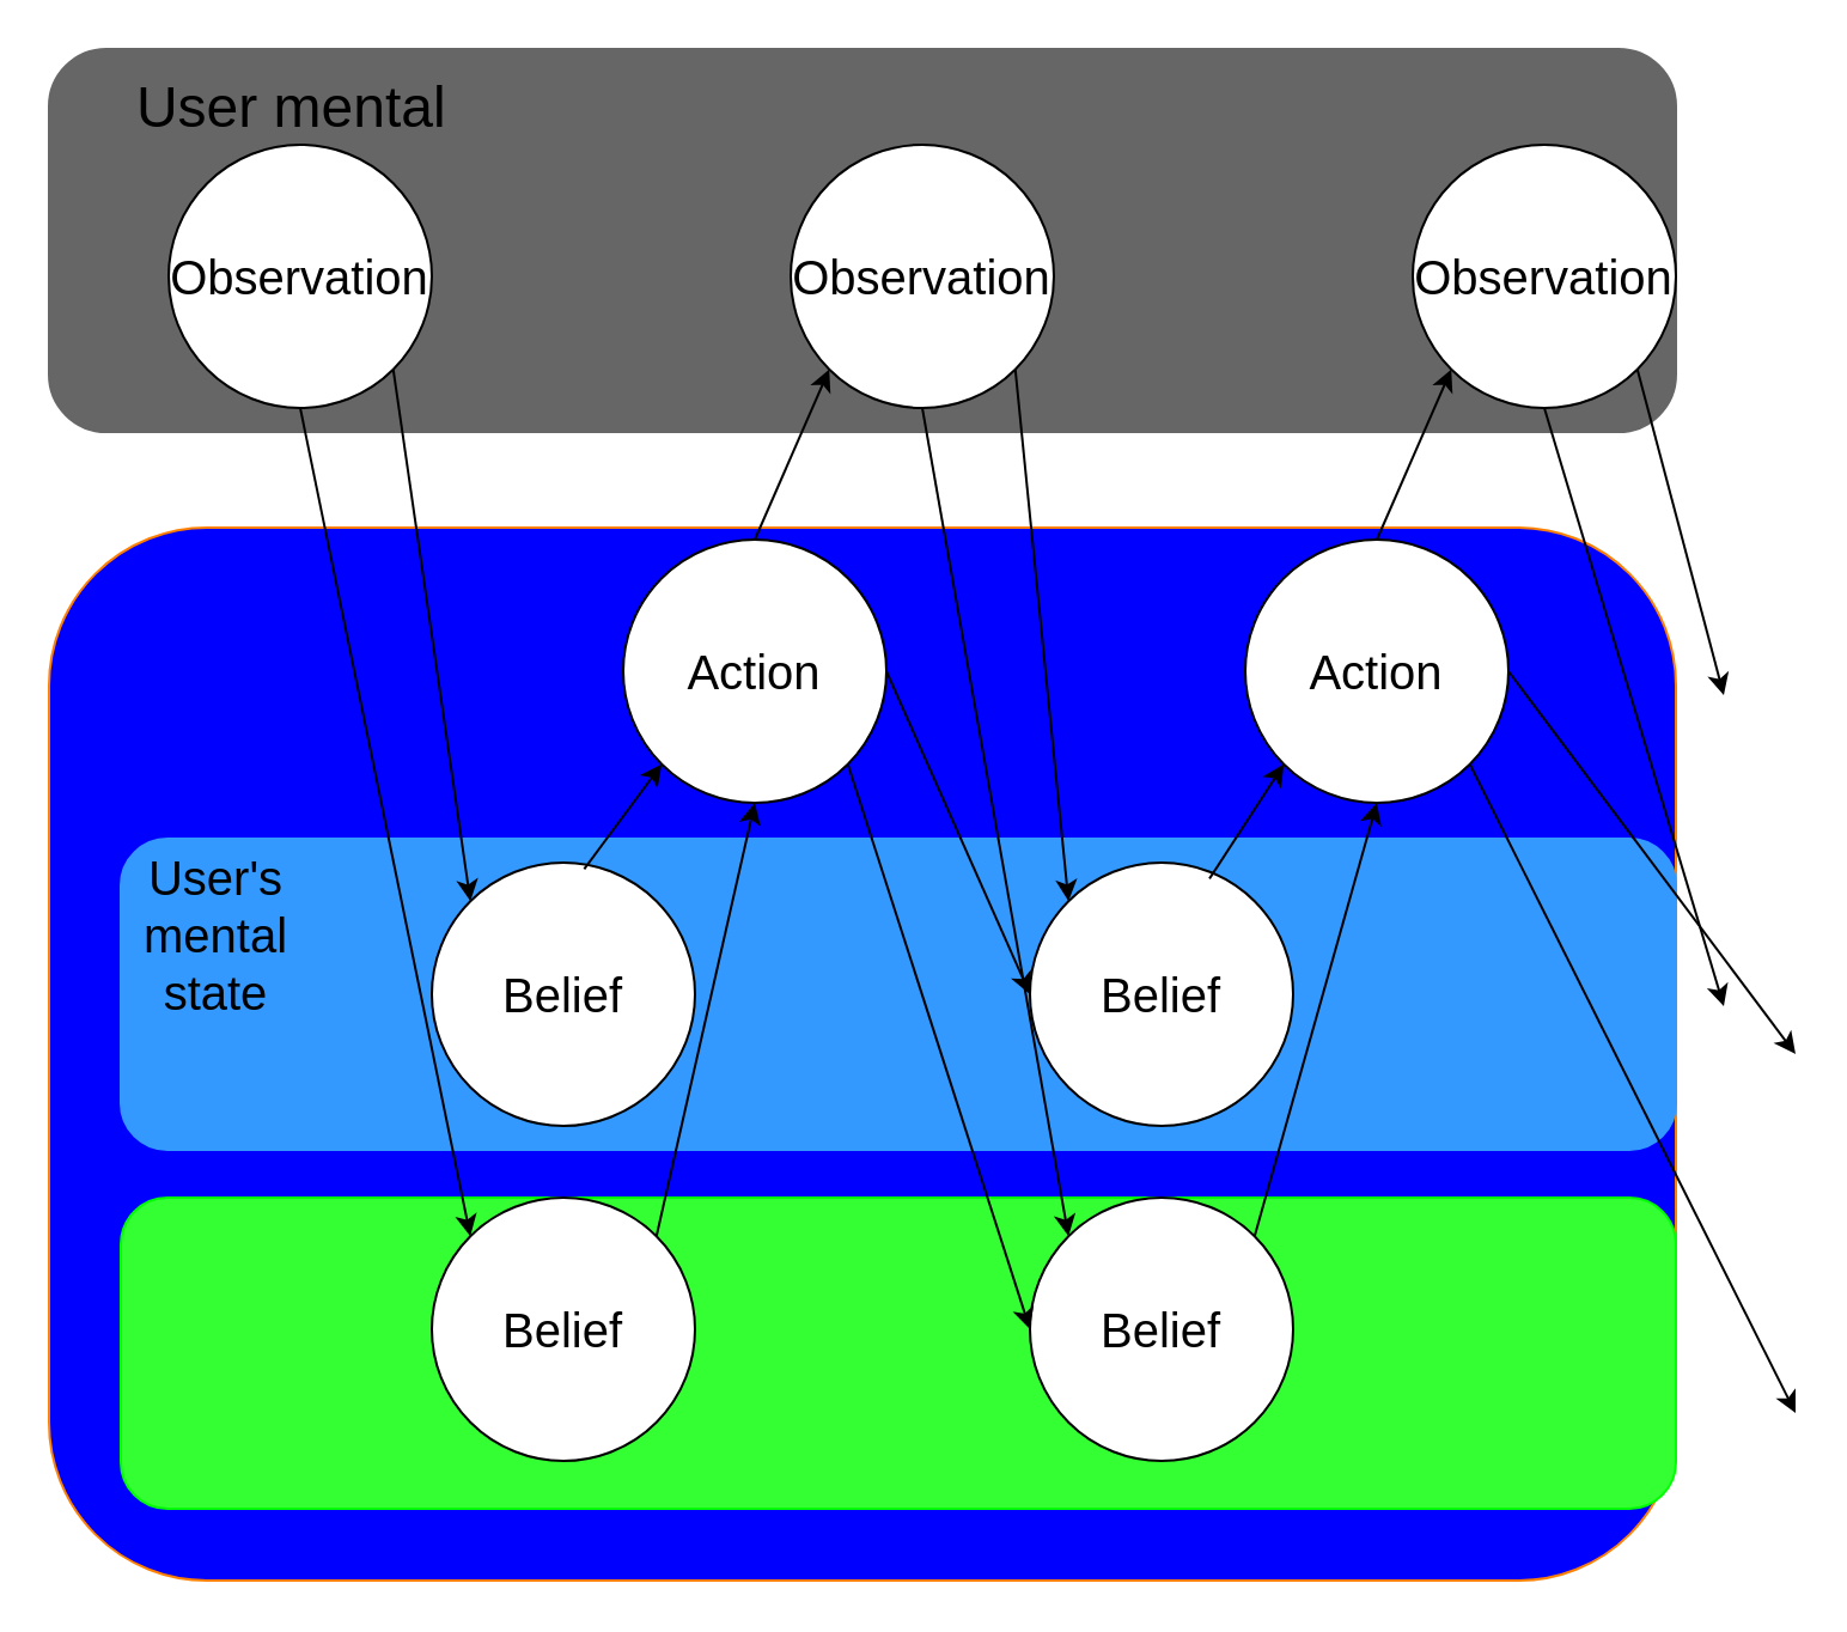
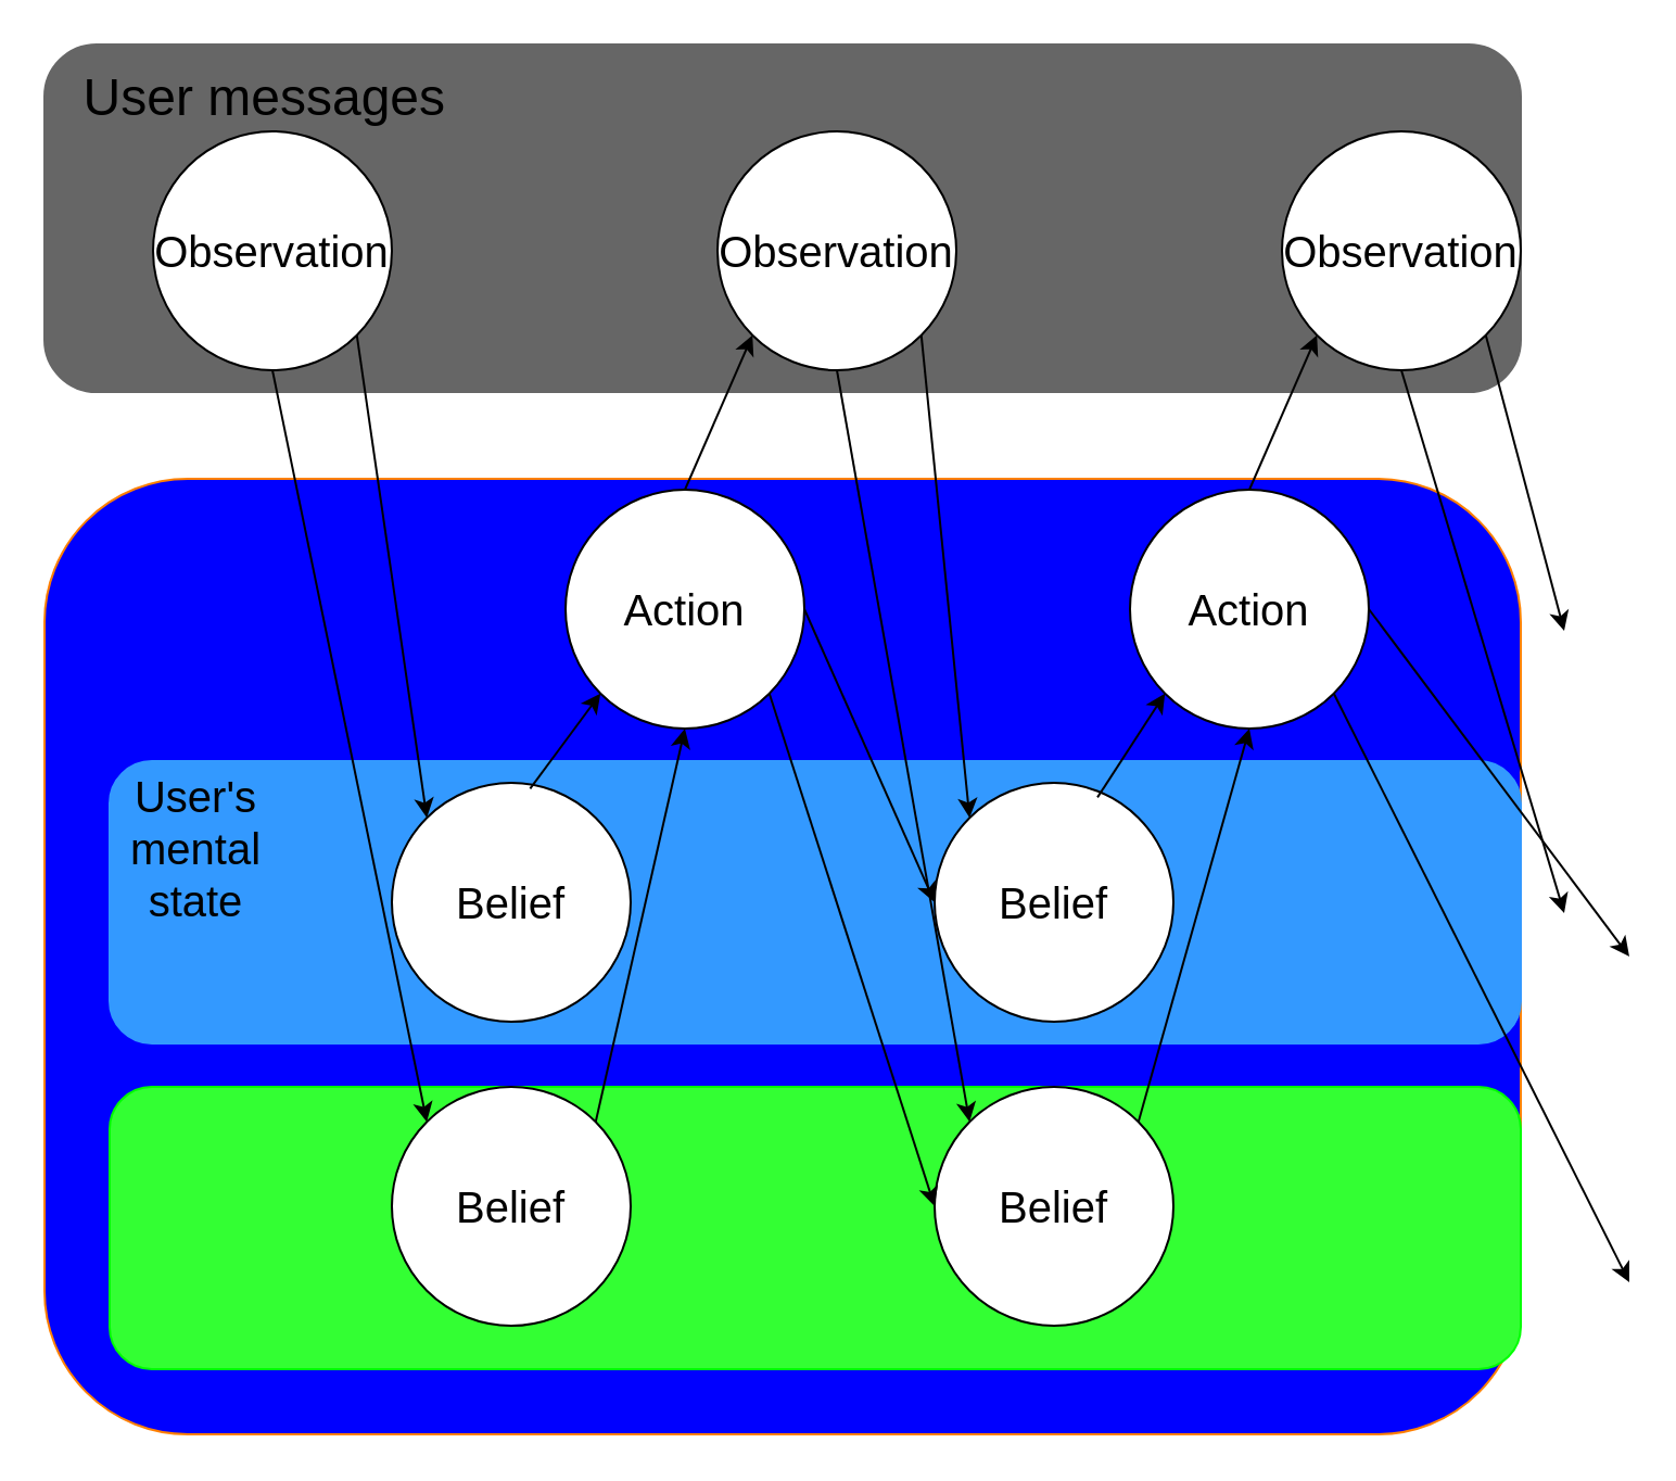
- <mxCell id="15" value="&lt;font style=&quot;font-size: 24px;&quot;&gt;User mental&amp;nbsp;&lt;/font&gt;" style="text;html=1;align=center;verticalAlign=middle;whiteSpace=wrap;rounded=0;" parent="1" vertex="1"><mxGeometry x="30" y="30" width="190" height="30" as="geometry" /></mxCell>
+ <mxCell id="15" value="&lt;font style=&quot;font-size: 24px;&quot;&gt;User messages&amp;nbsp;&lt;/font&gt;" style="text;html=1;align=center;verticalAlign=middle;whiteSpace=wrap;rounded=0;" parent="1" vertex="1"><mxGeometry x="30" y="30" width="190" height="30" as="geometry" /></mxCell>
